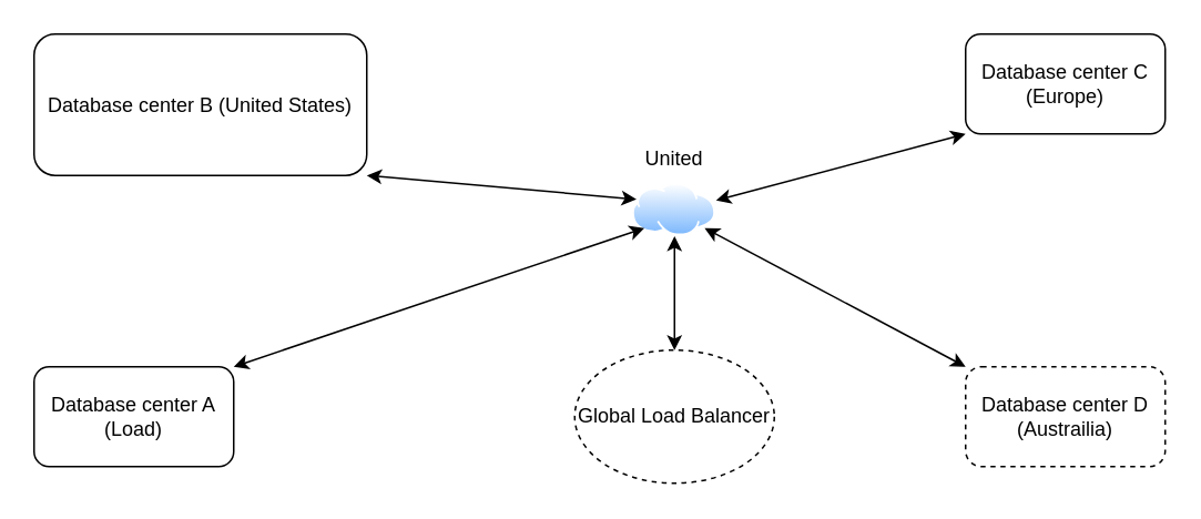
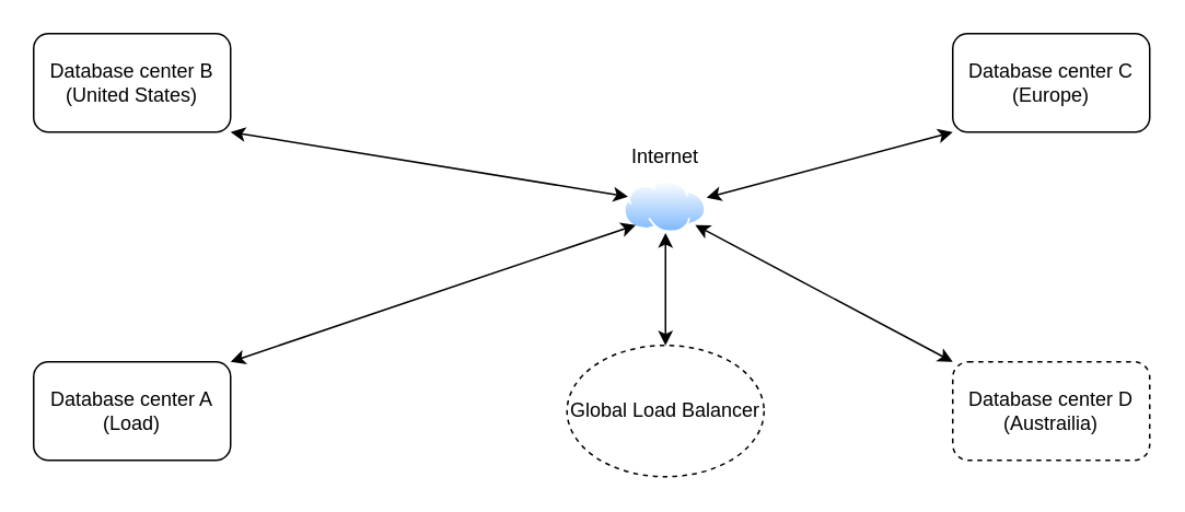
- <mxCell id="2" value="Database center B (United States)" style="rounded=1;whiteSpace=wrap;html=1;" vertex="1" parent="1"><mxGeometry x="20" y="20" width="200" height="85" as="geometry" /></mxCell>
+ <mxCell id="2" value="Database center B (United States)" style="rounded=1;whiteSpace=wrap;html=1;" vertex="1" parent="1"><mxGeometry x="20" y="20" width="120" height="60" as="geometry" /></mxCell>
- <mxCell id="13" value="United" style="text;html=1;strokeColor=none;fillColor=none;align=center;verticalAlign=middle;whiteSpace=wrap;rounded=0;" vertex="1" parent="1"><mxGeometry x="375" y="80" width="60" height="30" as="geometry" /></mxCell>
+ <mxCell id="13" value="Internet" style="text;html=1;strokeColor=none;fillColor=none;align=center;verticalAlign=middle;whiteSpace=wrap;rounded=0;" vertex="1" parent="1"><mxGeometry x="375" y="80" width="60" height="30" as="geometry" /></mxCell>
